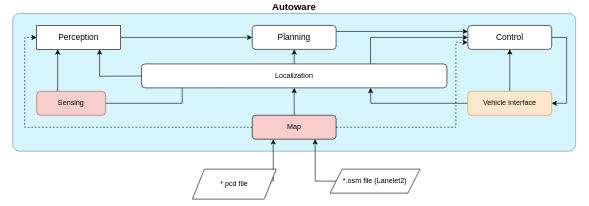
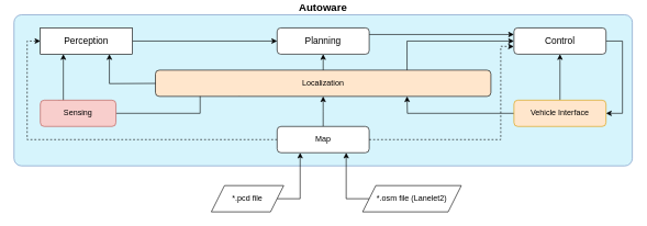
- <mxCell id="22" value="Localization" style="rounded=1;whiteSpace=wrap;html=1;" parent="1" vertex="1"><mxGeometry x="235" y="104.24" width="510" height="40" as="geometry" /></mxCell>
+ <mxCell id="22" value="Localization" style="rounded=1;whiteSpace=wrap;html=1;fillColor=#ffe6cc;" parent="1" vertex="1"><mxGeometry x="235" y="104.24" width="510" height="40" as="geometry" /></mxCell>
- <mxCell id="15" value="Map" style="rounded=1;whiteSpace=wrap;html=1;fillColor=#f8cecc;" parent="1" vertex="1"><mxGeometry x="420" y="190" width="140" height="40" as="geometry" /></mxCell>
+ <mxCell id="15" value="Map" style="rounded=1;whiteSpace=wrap;html=1;" parent="1" vertex="1"><mxGeometry x="420" y="190" width="140" height="40" as="geometry" /></mxCell>
- <mxCell id="25" value="*.pcd file" style="shape=parallelogram;perimeter=parallelogramPerimeter;whiteSpace=wrap;html=1;fixedSize=1;" parent="1" vertex="1"><mxGeometry x="320" y="280" width="140" height="50" as="geometry" /></mxCell>
+ <mxCell id="25" value="*.pcd file" style="shape=parallelogram;perimeter=parallelogramPerimeter;whiteSpace=wrap;html=1;fixedSize=1;" parent="1" vertex="1"><mxGeometry x="320" y="280" width="110" height="40" as="geometry" /></mxCell>
